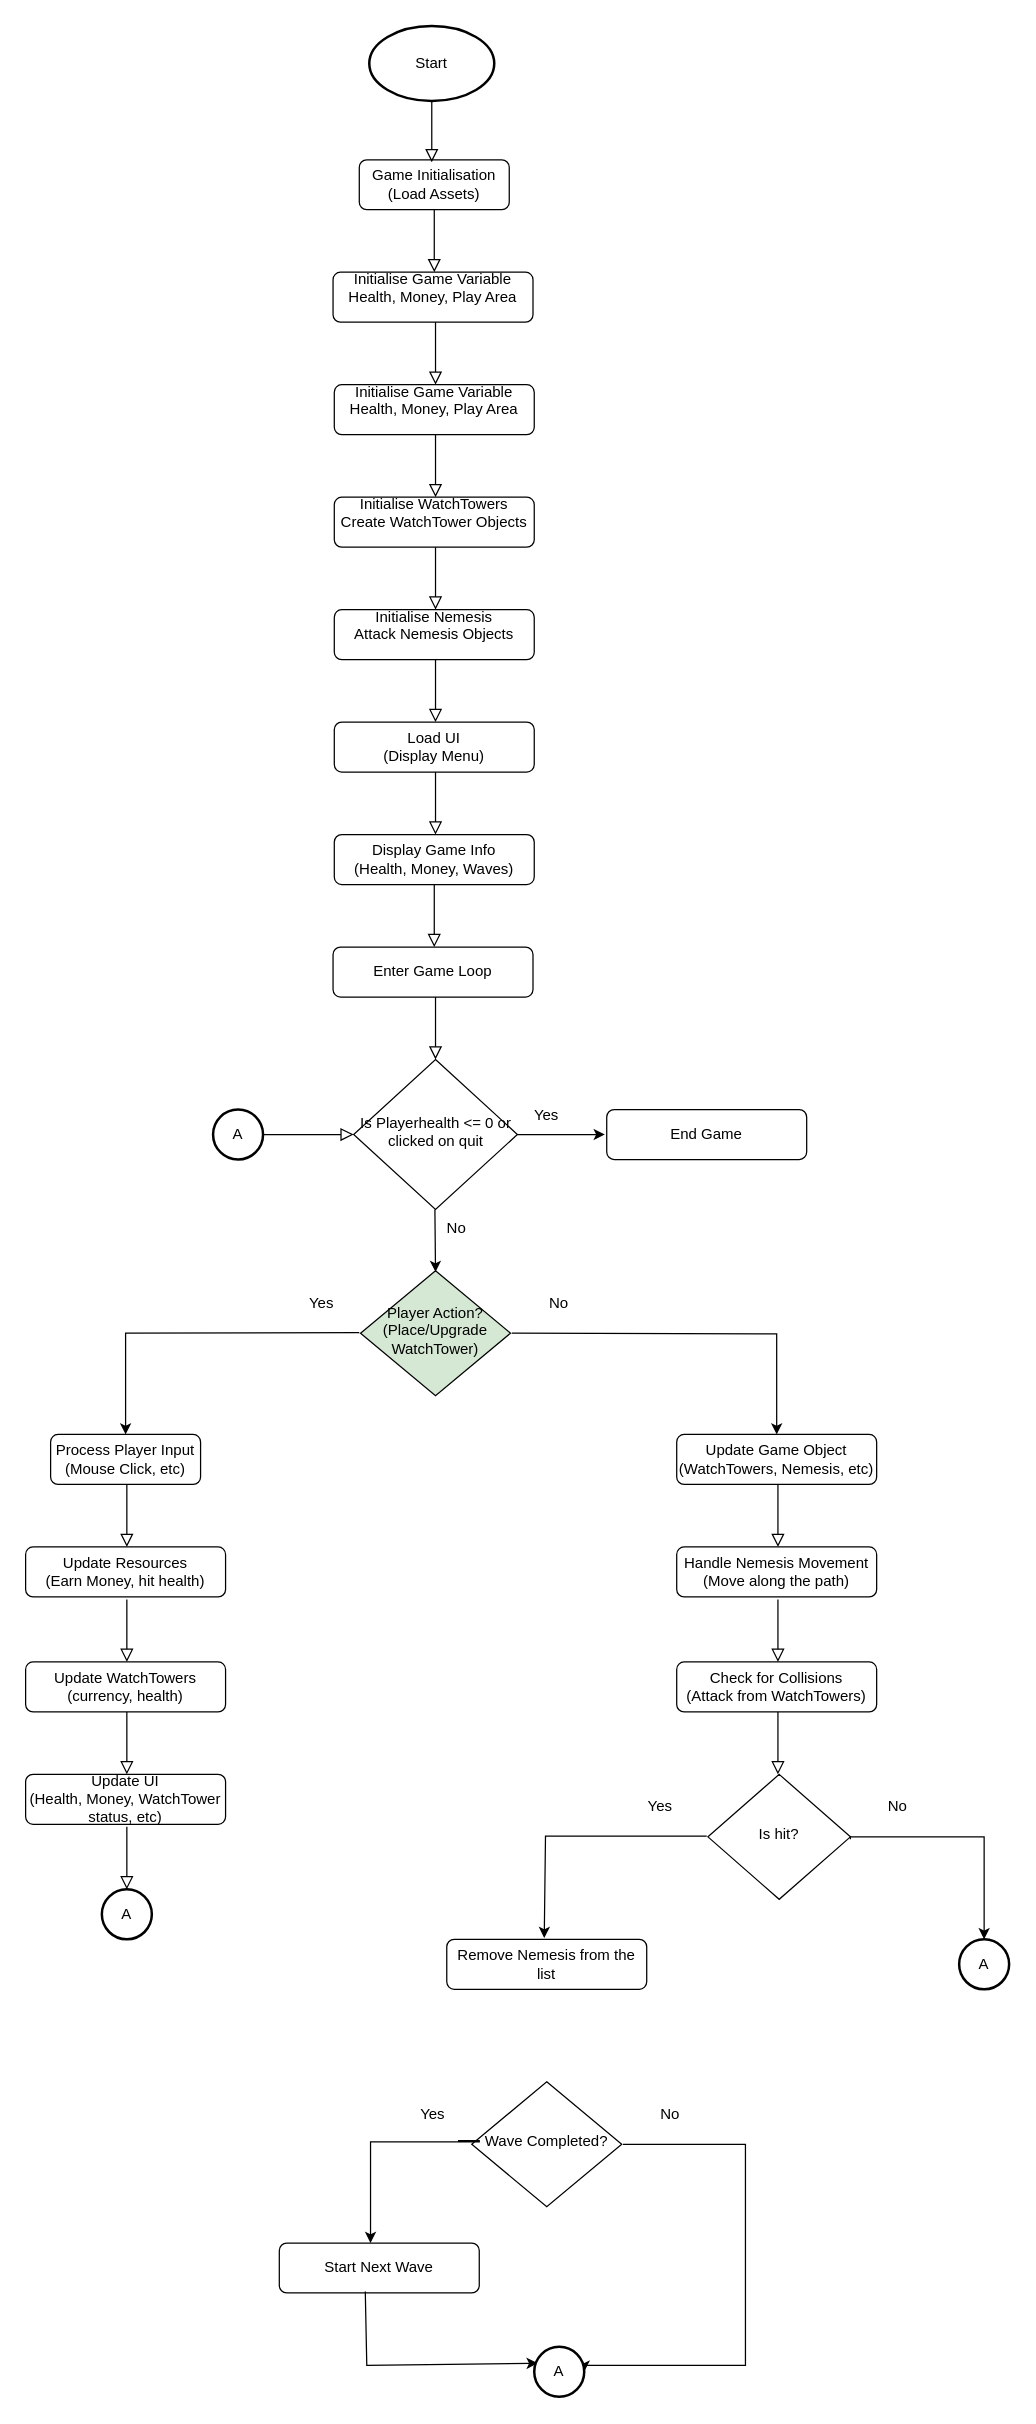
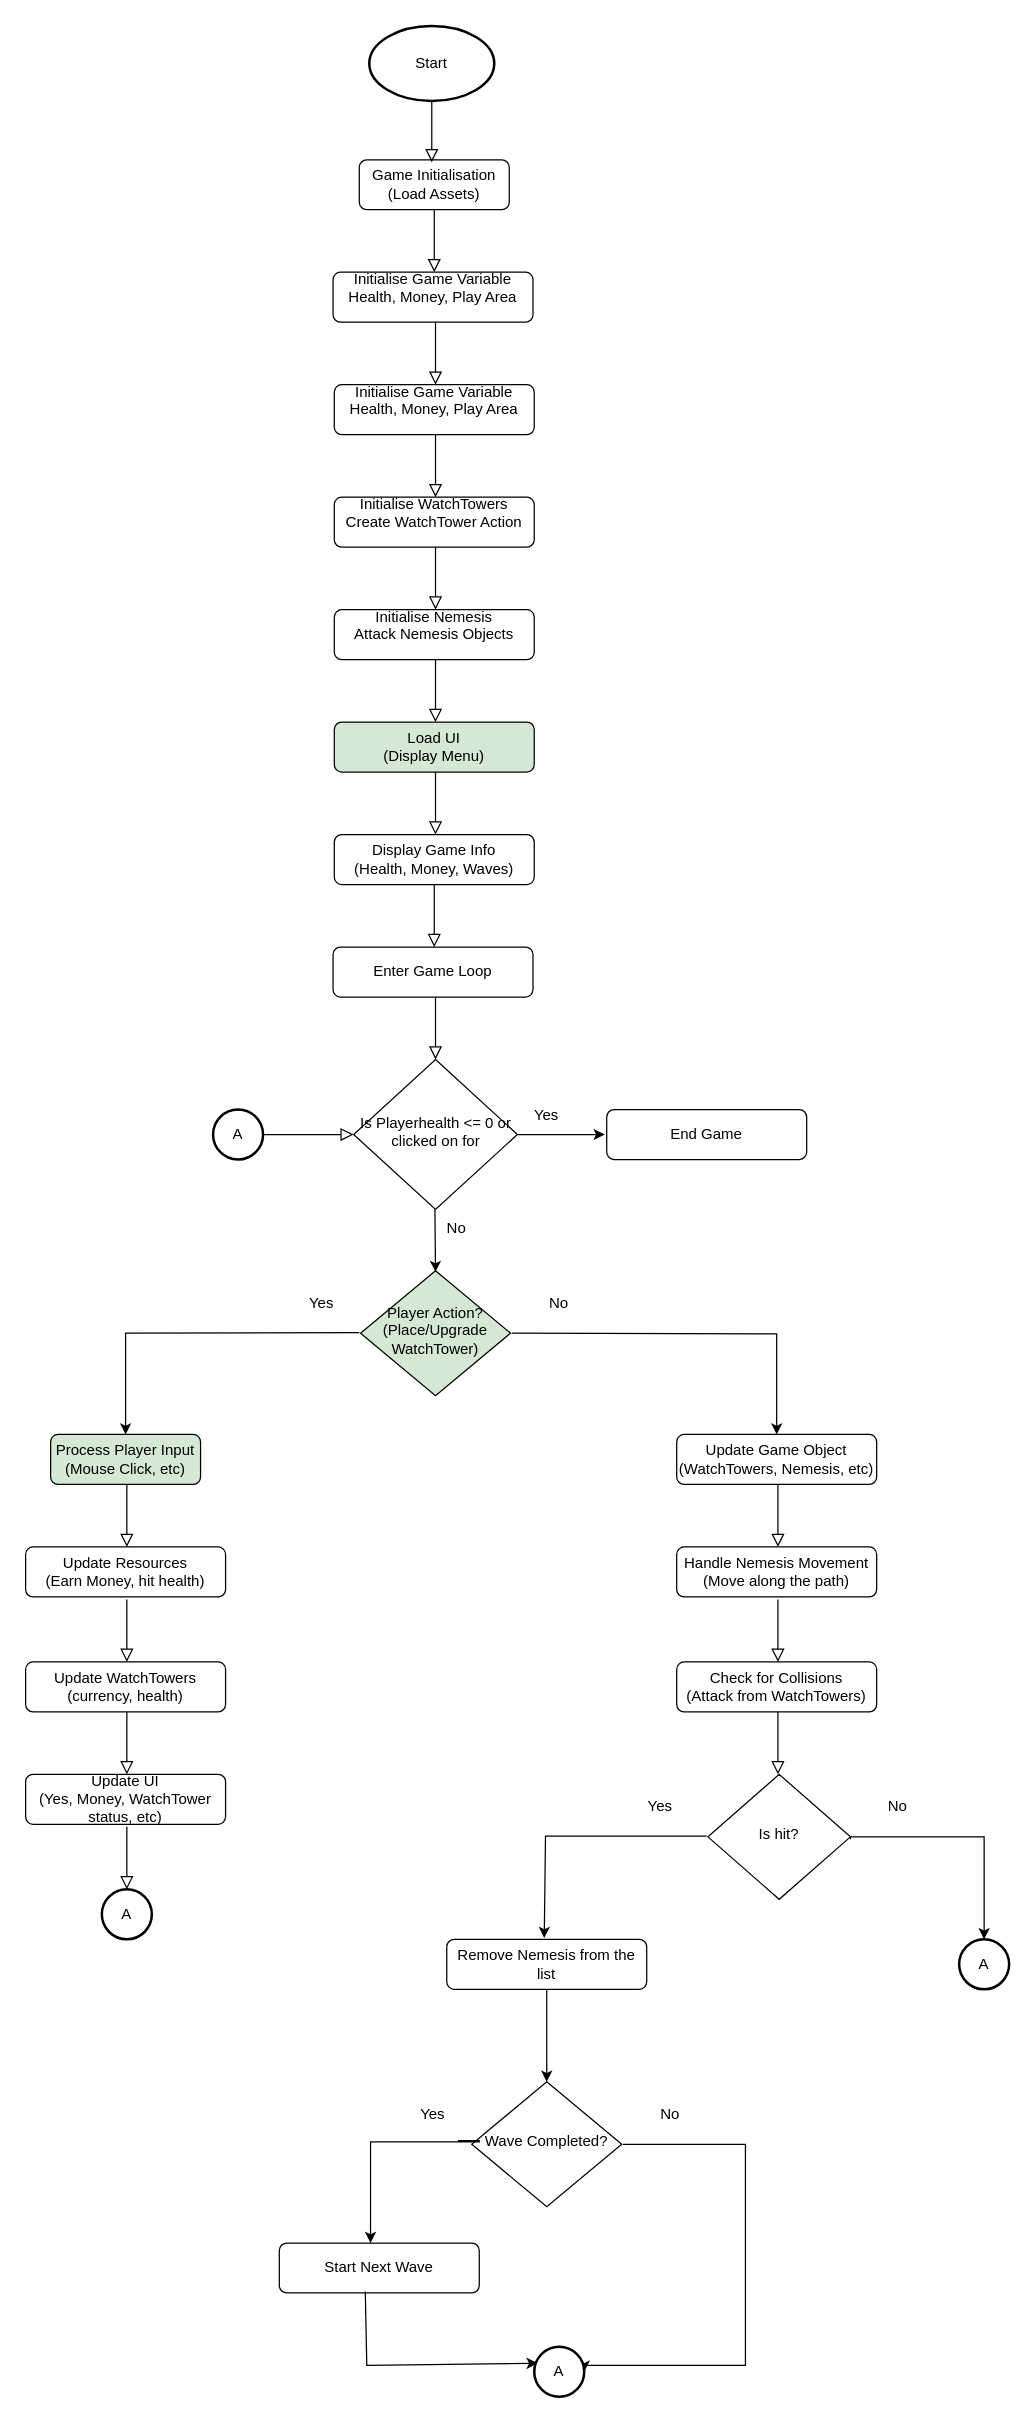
- <mxCell id="9" value="Initialise WatchTowers&lt;div&gt;Create WatchTower Objects&lt;br&gt;&lt;div&gt;&lt;div&gt;&lt;br&gt;&lt;/div&gt;&lt;/div&gt;&lt;/div&gt;" style="rounded=1;whiteSpace=wrap;html=1;fontSize=12;glass=0;strokeWidth=1;shadow=0;" vertex="1" parent="1"><mxGeometry x="267" y="397" width="160" height="40" as="geometry" /></mxCell>
+ <mxCell id="9" value="Initialise WatchTowers&lt;div&gt;Create WatchTower Action&lt;br&gt;&lt;div&gt;&lt;div&gt;&lt;br&gt;&lt;/div&gt;&lt;/div&gt;&lt;/div&gt;" style="rounded=1;whiteSpace=wrap;html=1;fontSize=12;glass=0;strokeWidth=1;shadow=0;" vertex="1" parent="1"><mxGeometry x="267" y="397" width="160" height="40" as="geometry" /></mxCell>
- <mxCell id="13" value="&lt;div&gt;&lt;div&gt;&lt;div&gt;Load UI&lt;/div&gt;&lt;/div&gt;&lt;/div&gt;&lt;div&gt;(Display Menu)&lt;/div&gt;" style="rounded=1;whiteSpace=wrap;html=1;fontSize=12;glass=0;strokeWidth=1;shadow=0;" vertex="1" parent="1"><mxGeometry x="267" y="577" width="160" height="40" as="geometry" /></mxCell>
+ <mxCell id="13" value="&lt;div&gt;&lt;div&gt;&lt;div&gt;Load UI&lt;/div&gt;&lt;/div&gt;&lt;/div&gt;&lt;div&gt;(Display Menu)&lt;/div&gt;" style="rounded=1;whiteSpace=wrap;html=1;fontSize=12;glass=0;strokeWidth=1;shadow=0;fillColor=#d5e8d4;" vertex="1" parent="1"><mxGeometry x="267" y="577" width="160" height="40" as="geometry" /></mxCell>
- <mxCell id="46" value="Is Playerhealth &amp;lt;= 0 or clicked on quit" style="rhombus;whiteSpace=wrap;html=1;shadow=0;fontFamily=Helvetica;fontSize=12;align=center;strokeWidth=1;spacing=6;spacingTop=-4;" vertex="1" parent="1"><mxGeometry x="282.5" y="847" width="131" height="120" as="geometry" /></mxCell>
+ <mxCell id="46" value="Is Playerhealth &amp;lt;= 0 or clicked on for" style="rhombus;whiteSpace=wrap;html=1;shadow=0;fontFamily=Helvetica;fontSize=12;align=center;strokeWidth=1;spacing=6;spacingTop=-4;" vertex="1" parent="1"><mxGeometry x="282.5" y="847" width="131" height="120" as="geometry" /></mxCell>
- <mxCell id="23" value="Process Player Input&lt;div&gt;(Mouse Click, etc)&lt;/div&gt;" style="rounded=1;whiteSpace=wrap;html=1;fontSize=12;glass=0;strokeWidth=1;shadow=0;" vertex="1" parent="1"><mxGeometry x="40" y="1147" width="120" height="40" as="geometry" /></mxCell>
+ <mxCell id="23" value="Process Player Input&lt;div&gt;(Mouse Click, etc)&lt;/div&gt;" style="rounded=1;whiteSpace=wrap;html=1;fontSize=12;glass=0;strokeWidth=1;shadow=0;fillColor=#d5e8d4;" vertex="1" parent="1"><mxGeometry x="40" y="1147" width="120" height="40" as="geometry" /></mxCell>
- <mxCell id="35" value="&lt;div&gt;&lt;div&gt;&lt;div&gt;Update UI&lt;/div&gt;&lt;/div&gt;&lt;/div&gt;&lt;div&gt;(Health, Money, WatchTower status, etc)&lt;/div&gt;" style="rounded=1;whiteSpace=wrap;html=1;fontSize=12;glass=0;strokeWidth=1;shadow=0;" vertex="1" parent="1"><mxGeometry x="20" y="1419" width="160" height="40" as="geometry" /></mxCell>
+ <mxCell id="35" value="&lt;div&gt;&lt;div&gt;&lt;div&gt;Update UI&lt;/div&gt;&lt;/div&gt;&lt;/div&gt;&lt;div&gt;(Yes, Money, WatchTower status, etc)&lt;/div&gt;" style="rounded=1;whiteSpace=wrap;html=1;fontSize=12;glass=0;strokeWidth=1;shadow=0;" vertex="1" parent="1"><mxGeometry x="20" y="1419" width="160" height="40" as="geometry" /></mxCell>
+ <mxCell id="61" value="" style="endArrow=classic;html=1;rounded=0;exitX=0.5;exitY=1;exitDx=0;exitDy=0;" edge="1" parent="1" source="59" target="38"><mxGeometry width="50" height="50" relative="1" as="geometry"><mxPoint x="437" y="1597" as="sourcePoint" /><mxPoint x="467" y="1607" as="targetPoint" /></mxGeometry></mxCell>
